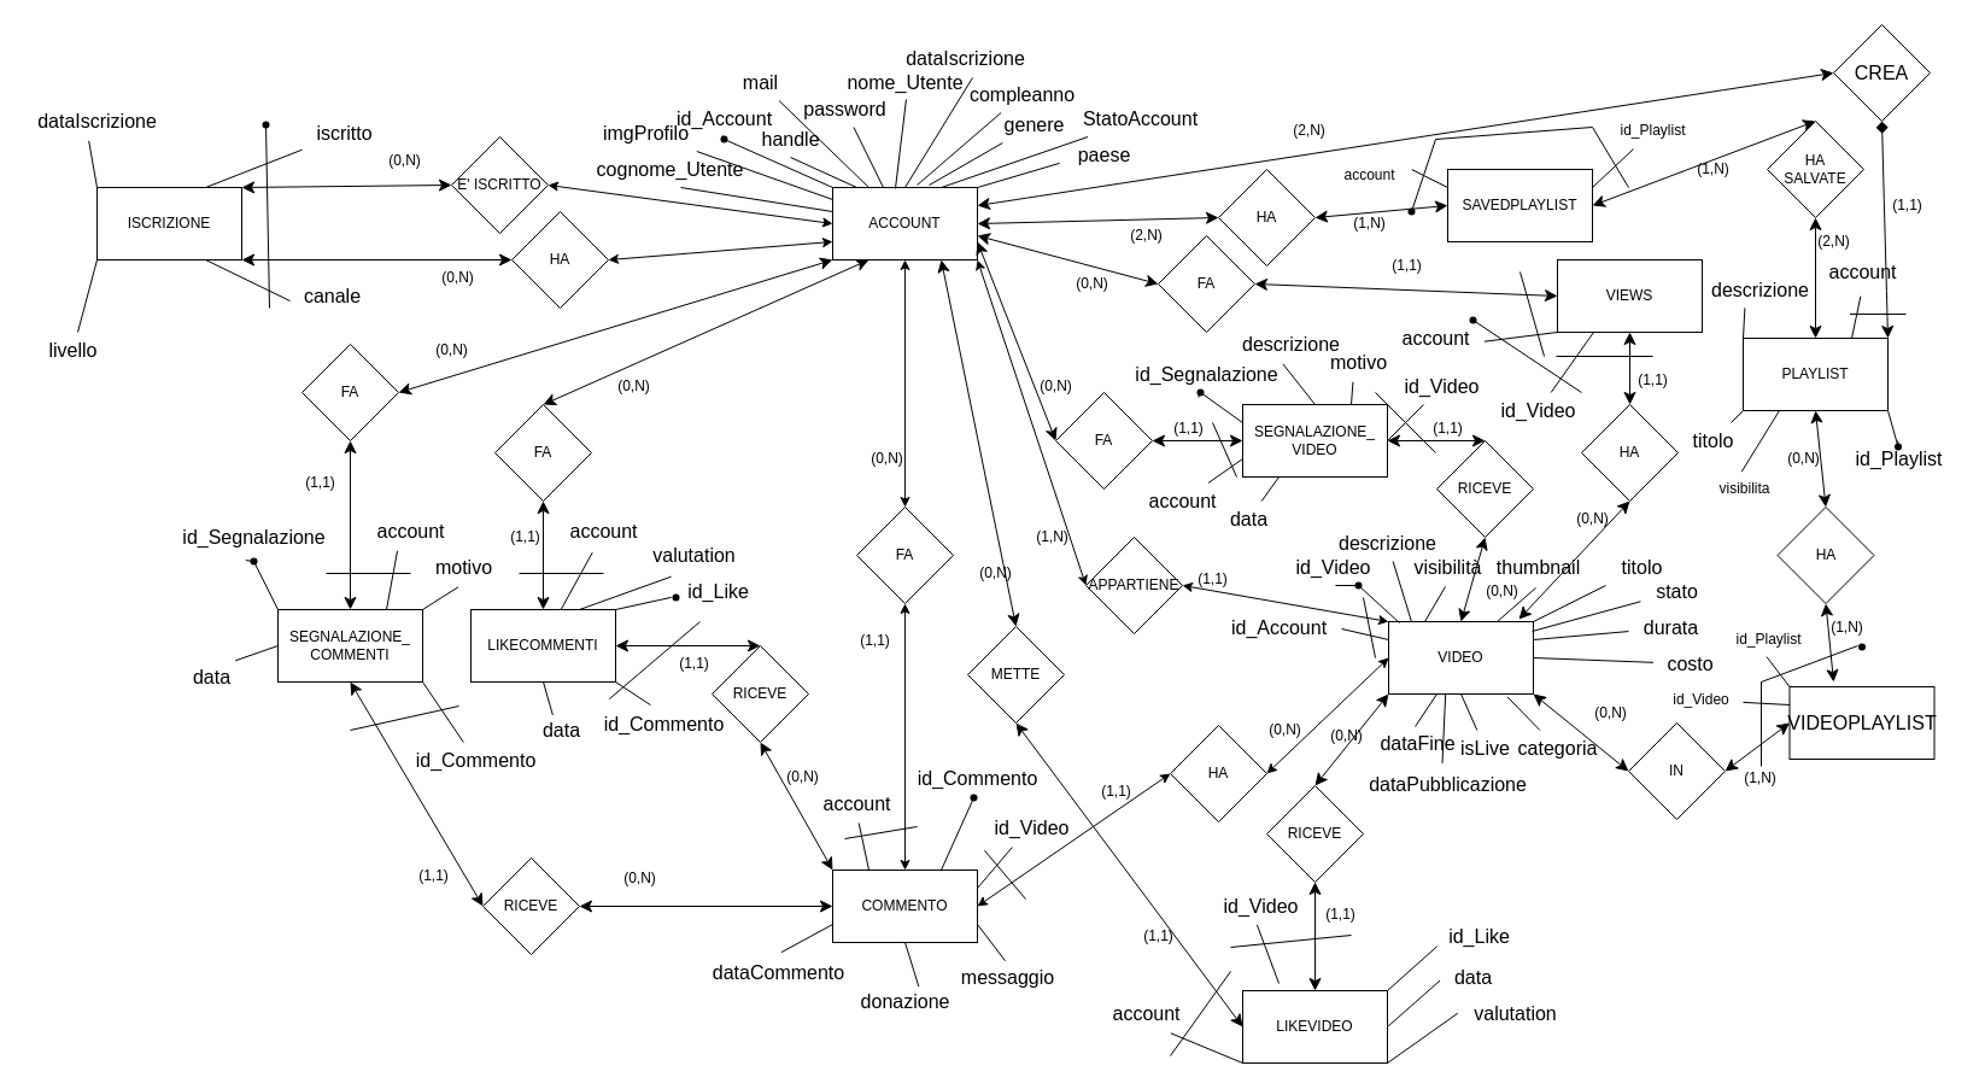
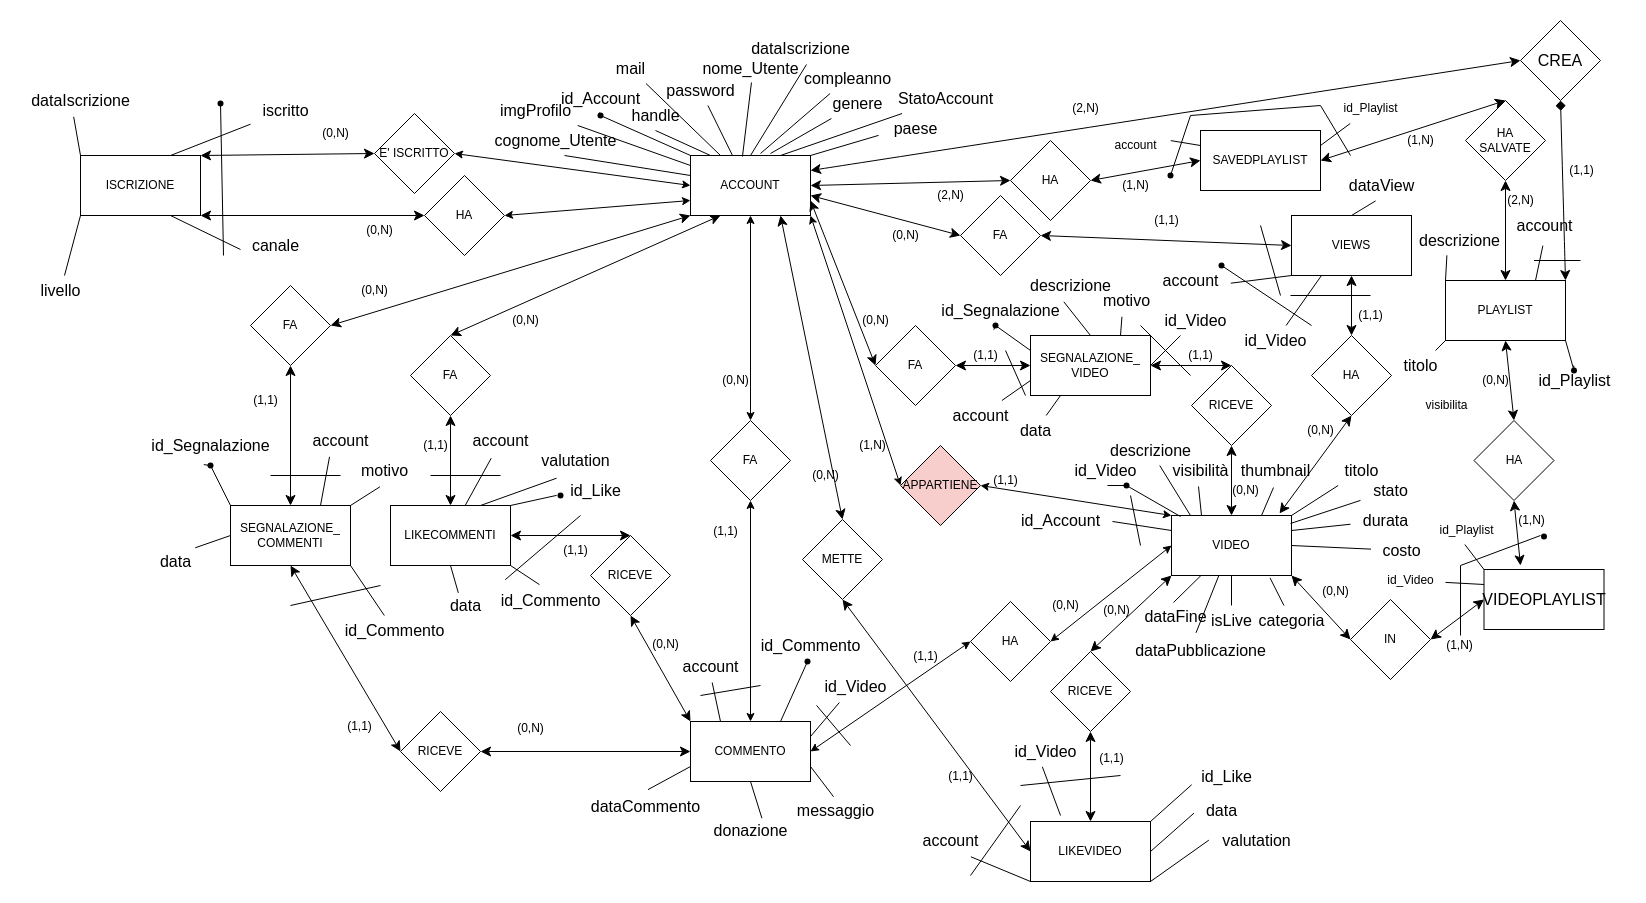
- <mxCell id="20" value="SAVEDPLAYLIST" style="rounded=0;whiteSpace=wrap;html=1;" parent="1" vertex="1"><mxGeometry x="1200" y="140" width="120" height="60" as="geometry" /></mxCell>
+ <mxCell id="20" value="SAVEDPLAYLIST" style="rounded=0;whiteSpace=wrap;html=1;" parent="1" vertex="1"><mxGeometry x="1200" y="130" width="120" height="60" as="geometry" /></mxCell>
+ <mxCell id="135" value="dataView" style="text;html=1;align=center;verticalAlign=middle;resizable=0;points=[];autosize=1;strokeColor=none;fillColor=none;fontSize=16;" parent="1" vertex="1"><mxGeometry x="1335.5" y="170" width="90" height="30" as="geometry" /></mxCell>
+ <mxCell id="136" value="" style="endArrow=none;html=1;rounded=0;entryX=0.44;entryY=1.014;entryDx=0;entryDy=0;entryPerimeter=0;exitX=0.5;exitY=0;exitDx=0;exitDy=0;" parent="1" source="19" target="135" edge="1"><mxGeometry width="50" height="50" relative="1" as="geometry"><mxPoint x="1377" y="139.5" as="sourcePoint" /><mxPoint x="1370" y="90.5" as="targetPoint" /></mxGeometry></mxCell>
- <mxCell id="158" value="" style="endArrow=none;html=1;rounded=0;exitX=0.25;exitY=1;exitDx=0;exitDy=0;entryX=0.467;entryY=0.024;entryDx=0;entryDy=0;entryPerimeter=0;" parent="1" source="30" target="233" edge="1"><mxGeometry width="50" height="50" relative="1" as="geometry"><mxPoint x="1463.5" y="350" as="sourcePoint" /><mxPoint x="1480.389" y="410" as="targetPoint" /></mxGeometry></mxCell>
- <mxCell id="3" value="APPARTIENE" style="rhombus;whiteSpace=wrap;html=1;" parent="1" vertex="1"><mxGeometry x="900" y="445" width="80" height="80" as="geometry" /></mxCell>
+ <mxCell id="3" value="APPARTIENE" style="rhombus;whiteSpace=wrap;html=1;fillColor=#f8cecc;" parent="1" vertex="1"><mxGeometry x="900" y="445" width="80" height="80" as="geometry" /></mxCell>
- <mxCell id="5" value="VIDEO" style="rounded=0;whiteSpace=wrap;html=1;" parent="1" vertex="1"><mxGeometry x="1151" y="515" width="120" height="60" as="geometry" /></mxCell>
+ <mxCell id="5" value="VIDEO" style="rounded=0;whiteSpace=wrap;html=1;" parent="1" vertex="1"><mxGeometry x="1171" y="515" width="120" height="60" as="geometry" /></mxCell>
